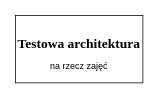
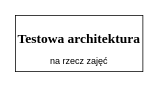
- <mxCell id="2" value="&lt;p&gt;&lt;b&gt;&lt;font face=&quot;Verdana&quot; style=&quot;font-size: 18px;&quot;&gt;Testowa architektura &lt;/font&gt;&lt;/b&gt;&lt;br&gt;&lt;/p&gt;&lt;div&gt;na rzecz zajęć&lt;/div&gt;" style="rounded=0;whiteSpace=wrap;html=1;" vertex="1" parent="1"><mxGeometry x="20" y="20" width="170" height="90" as="geometry" /></mxCell>
+ <mxCell id="2" value="&lt;p&gt;&lt;b&gt;&lt;font face=&quot;Verdana&quot; style=&quot;font-size: 18px;&quot;&gt;Testowa architektura &lt;/font&gt;&lt;/b&gt;&lt;br&gt;&lt;/p&gt;&lt;div&gt;na rzecz zajęć&lt;/div&gt;" style="rounded=0;whiteSpace=wrap;html=1;" vertex="1" parent="1"><mxGeometry x="20" y="20" width="170" height="75" as="geometry" /></mxCell>
